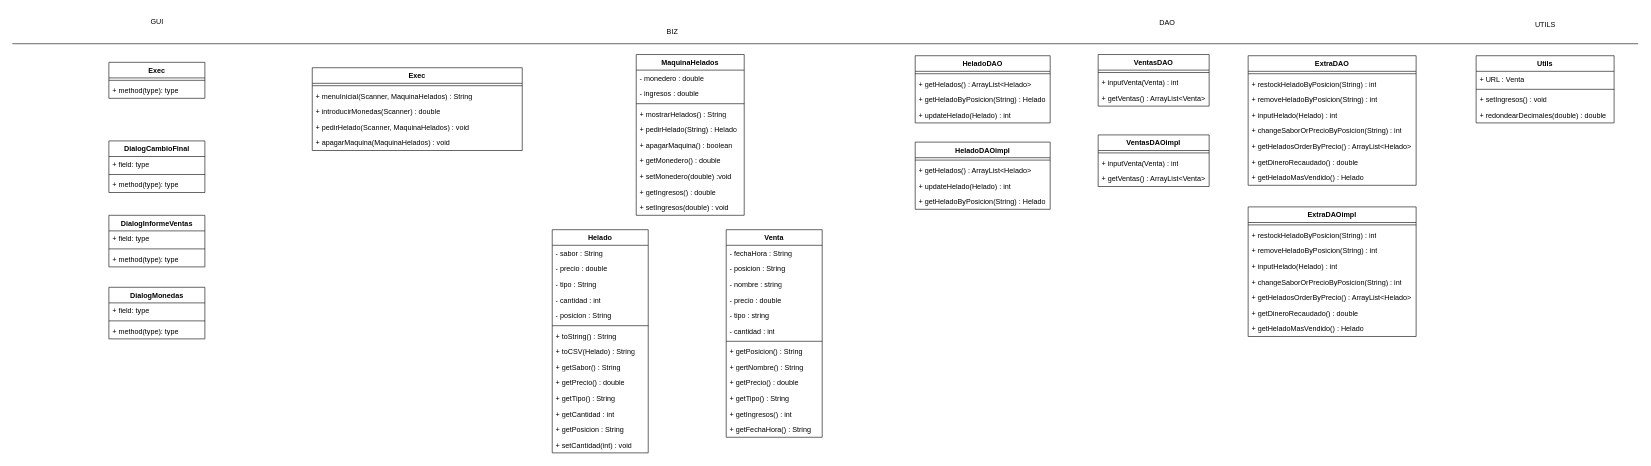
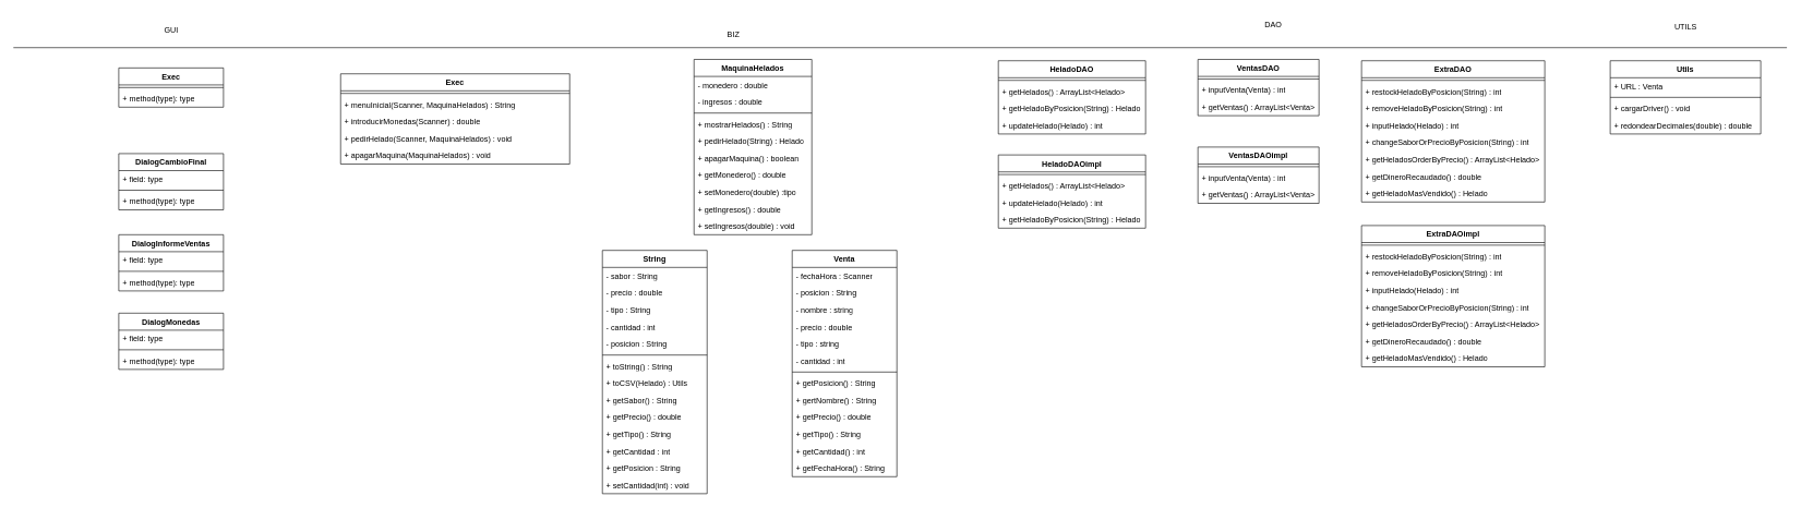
- <mxCell id="95" value="GUI" style="text;html=1;align=center;verticalAlign=middle;resizable=0;points=[];autosize=1;strokeColor=none;fillColor=none;" vertex="1" parent="1"><mxGeometry x="241" y="20" width="40" height="30" as="geometry" /></mxCell>
+ <mxCell id="95" value="GUI" style="text;html=1;align=center;verticalAlign=middle;resizable=0;points=[];autosize=1;strokeColor=none;fillColor=none;" vertex="1" parent="1"><mxGeometry x="241" y="30" width="40" height="30" as="geometry" /></mxCell>
- <mxCell id="90" value="+ setIngresos() : void" style="text;strokeColor=none;fillColor=none;align=left;verticalAlign=top;spacingLeft=4;spacingRight=4;overflow=hidden;rotatable=0;points=[[0,0.5],[1,0.5]];portConstraint=eastwest;whiteSpace=wrap;html=1;" parent="87" vertex="1"><mxGeometry y="60" width="230" height="26" as="geometry" /></mxCell>
+ <mxCell id="90" value="+ cargarDriver() : void" style="text;strokeColor=none;fillColor=none;align=left;verticalAlign=top;spacingLeft=4;spacingRight=4;overflow=hidden;rotatable=0;points=[[0,0.5],[1,0.5]];portConstraint=eastwest;whiteSpace=wrap;html=1;" parent="87" vertex="1"><mxGeometry y="60" width="230" height="26" as="geometry" /></mxCell>
- <mxCell id="33" value="+ setMonedero(double) :void" style="text;strokeColor=none;fillColor=none;align=left;verticalAlign=top;spacingLeft=4;spacingRight=4;overflow=hidden;rotatable=0;points=[[0,0.5],[1,0.5]];portConstraint=eastwest;whiteSpace=wrap;html=1;" parent="25" vertex="1"><mxGeometry y="190" width="180" height="26" as="geometry" /></mxCell>
+ <mxCell id="33" value="+ setMonedero(double) :tipo" style="text;strokeColor=none;fillColor=none;align=left;verticalAlign=top;spacingLeft=4;spacingRight=4;overflow=hidden;rotatable=0;points=[[0,0.5],[1,0.5]];portConstraint=eastwest;whiteSpace=wrap;html=1;" parent="25" vertex="1"><mxGeometry y="190" width="180" height="26" as="geometry" /></mxCell>
- <mxCell id="10" value="Helado" style="swimlane;fontStyle=1;align=center;verticalAlign=top;childLayout=stackLayout;horizontal=1;startSize=26;horizontalStack=0;resizeParent=1;resizeParentMax=0;resizeLast=0;collapsible=1;marginBottom=0;whiteSpace=wrap;html=1;" parent="1" vertex="1"><mxGeometry x="920" y="382" width="160" height="372" as="geometry" /></mxCell>
+ <mxCell id="10" value="String" style="swimlane;fontStyle=1;align=center;verticalAlign=top;childLayout=stackLayout;horizontal=1;startSize=26;horizontalStack=0;resizeParent=1;resizeParentMax=0;resizeLast=0;collapsible=1;marginBottom=0;whiteSpace=wrap;html=1;" parent="1" vertex="1"><mxGeometry x="920" y="382" width="160" height="372" as="geometry" /></mxCell>
- <mxCell id="55" value="- fechaHora : String" style="text;strokeColor=none;fillColor=none;align=left;verticalAlign=top;spacingLeft=4;spacingRight=4;overflow=hidden;rotatable=0;points=[[0,0.5],[1,0.5]];portConstraint=eastwest;whiteSpace=wrap;html=1;" parent="54" vertex="1"><mxGeometry y="26" width="160" height="26" as="geometry" /></mxCell>
+ <mxCell id="55" value="- fechaHora : Scanner" style="text;strokeColor=none;fillColor=none;align=left;verticalAlign=top;spacingLeft=4;spacingRight=4;overflow=hidden;rotatable=0;points=[[0,0.5],[1,0.5]];portConstraint=eastwest;whiteSpace=wrap;html=1;" parent="54" vertex="1"><mxGeometry y="26" width="160" height="26" as="geometry" /></mxCell>
- <mxCell id="18" value="+ toCSV(Helado) : String" style="text;strokeColor=none;fillColor=none;align=left;verticalAlign=top;spacingLeft=4;spacingRight=4;overflow=hidden;rotatable=0;points=[[0,0.5],[1,0.5]];portConstraint=eastwest;whiteSpace=wrap;html=1;" parent="10" vertex="1"><mxGeometry y="190" width="160" height="26" as="geometry" /></mxCell>
+ <mxCell id="18" value="+ toCSV(Helado) : Utils" style="text;strokeColor=none;fillColor=none;align=left;verticalAlign=top;spacingLeft=4;spacingRight=4;overflow=hidden;rotatable=0;points=[[0,0.5],[1,0.5]];portConstraint=eastwest;whiteSpace=wrap;html=1;" parent="10" vertex="1"><mxGeometry y="190" width="160" height="26" as="geometry" /></mxCell>
- <mxCell id="66" value="+ getIngresos() : int" style="text;strokeColor=none;fillColor=none;align=left;verticalAlign=top;spacingLeft=4;spacingRight=4;overflow=hidden;rotatable=0;points=[[0,0.5],[1,0.5]];portConstraint=eastwest;whiteSpace=wrap;html=1;" parent="54" vertex="1"><mxGeometry y="294" width="160" height="26" as="geometry" /></mxCell>
+ <mxCell id="66" value="+ getCantidad() : int" style="text;strokeColor=none;fillColor=none;align=left;verticalAlign=top;spacingLeft=4;spacingRight=4;overflow=hidden;rotatable=0;points=[[0,0.5],[1,0.5]];portConstraint=eastwest;whiteSpace=wrap;html=1;" parent="54" vertex="1"><mxGeometry y="294" width="160" height="26" as="geometry" /></mxCell>
